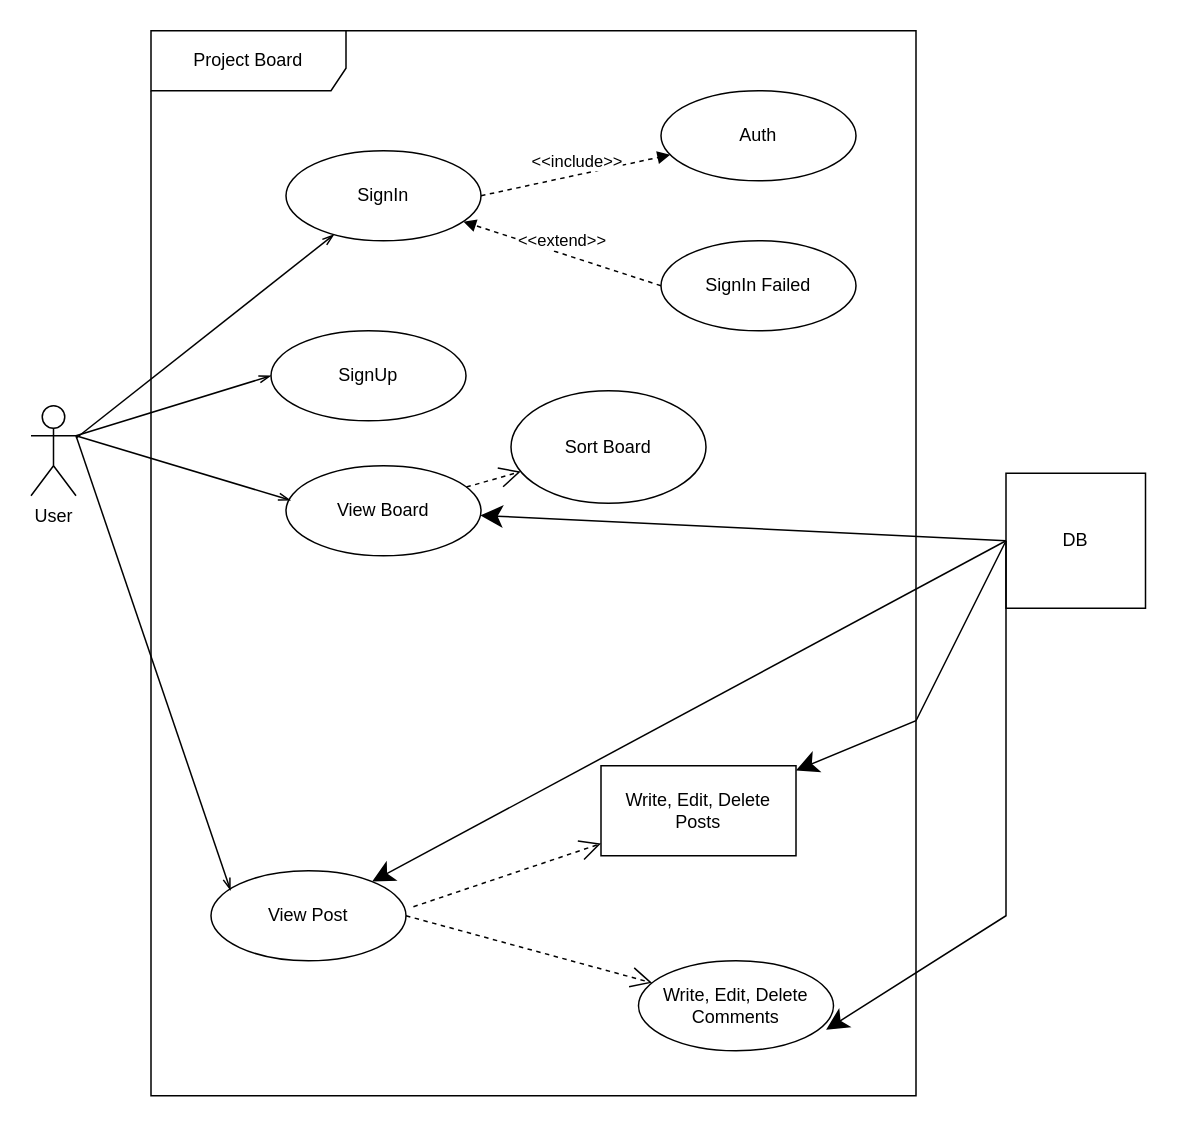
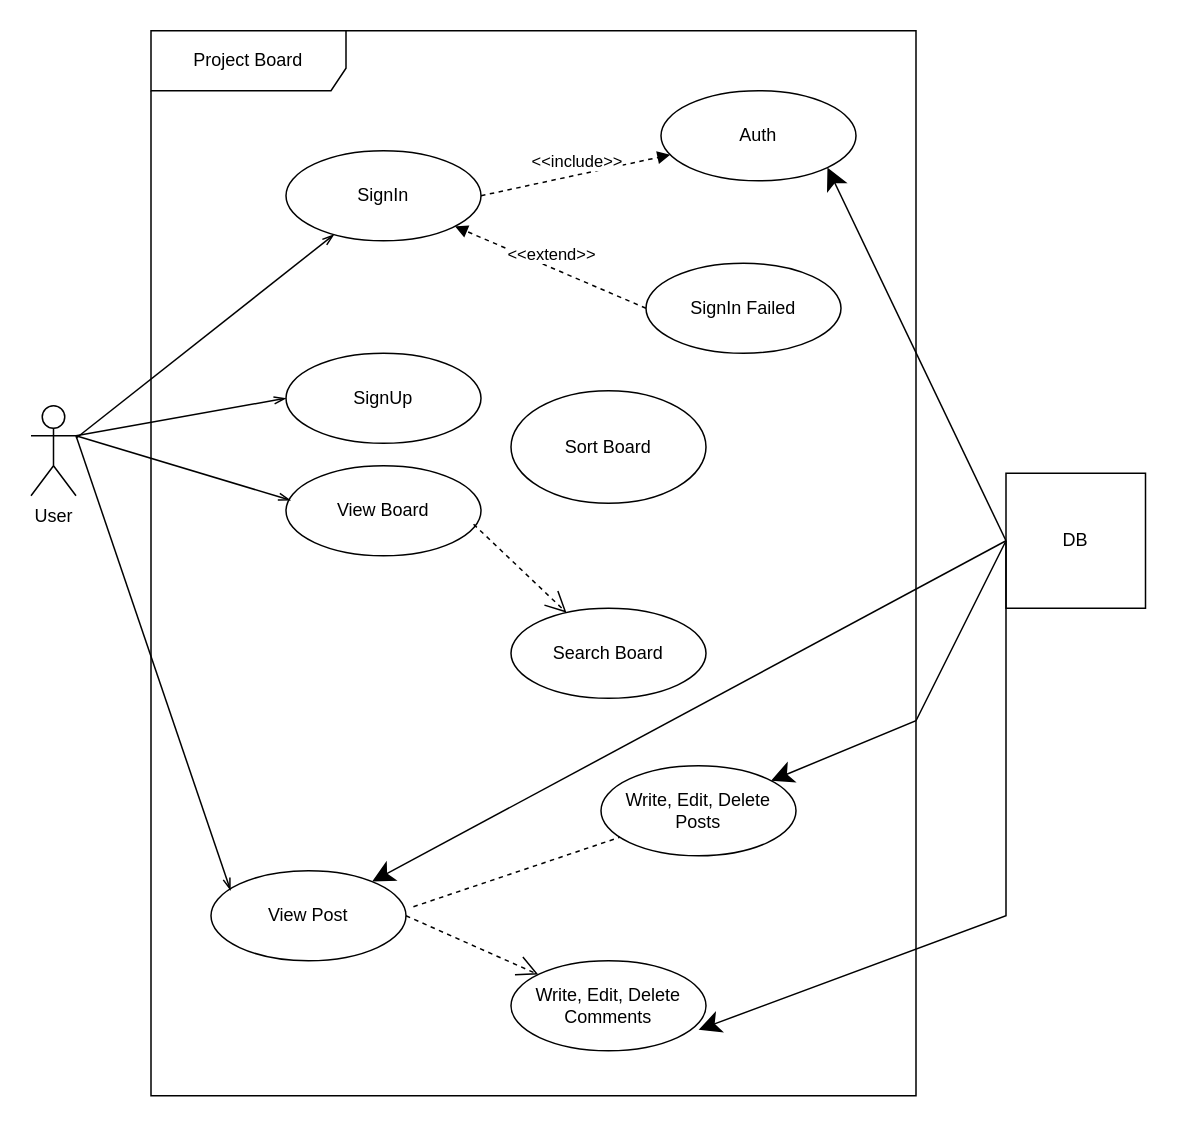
- <mxCell id="13" value="SignIn Failed" style="ellipse;whiteSpace=wrap;html=1;" vertex="1" parent="1"><mxGeometry x="440" y="160" width="130" height="60" as="geometry" /></mxCell>
+ <mxCell id="13" value="SignIn Failed" style="ellipse;whiteSpace=wrap;html=1;" vertex="1" parent="1"><mxGeometry x="430" y="175" width="130" height="60" as="geometry" /></mxCell>
- <mxCell id="5" value="SignUp" style="ellipse;whiteSpace=wrap;html=1;" vertex="1" parent="1"><mxGeometry x="180" y="220" width="130" height="60" as="geometry" /></mxCell>
+ <mxCell id="5" value="SignUp" style="ellipse;whiteSpace=wrap;html=1;" vertex="1" parent="1"><mxGeometry x="190" y="235" width="130" height="60" as="geometry" /></mxCell>
+ <mxCell id="25" value="" style="endArrow=classic;endFill=1;endSize=12;html=1;rounded=0;exitX=0;exitY=0.5;exitDx=0;exitDy=0;entryX=1;entryY=1;entryDx=0;entryDy=0;" edge="1" parent="1" source="24" target="12"><mxGeometry width="160" relative="1" as="geometry"><mxPoint x="310" y="330" as="sourcePoint" /><mxPoint x="470" y="330" as="targetPoint" /></mxGeometry></mxCell>
- <mxCell id="18" value="" style="endArrow=open;endFill=1;endSize=12;html=1;rounded=0;dashed=1;" edge="1" parent="1" source="6" target="16"><mxGeometry width="160" relative="1" as="geometry"><mxPoint x="260" y="435" as="sourcePoint" /><mxPoint x="420" y="435" as="targetPoint" /></mxGeometry></mxCell>
- <mxCell id="26" value="" style="endArrow=classic;endFill=1;endSize=12;html=1;rounded=0;exitX=0;exitY=0.5;exitDx=0;exitDy=0;" edge="1" parent="1" source="24" target="6"><mxGeometry width="160" relative="1" as="geometry"><mxPoint x="649" y="474" as="sourcePoint" /><mxPoint x="530" y="230" as="targetPoint" /></mxGeometry></mxCell>
+ <mxCell id="19" value="" style="endArrow=open;endFill=1;endSize=12;html=1;rounded=0;dashed=1;exitX=0.962;exitY=0.65;exitDx=0;exitDy=0;exitPerimeter=0;" edge="1" parent="1" source="6" target="17"><mxGeometry width="160" relative="1" as="geometry"><mxPoint x="240" y="457" as="sourcePoint" /><mxPoint x="336" y="423" as="targetPoint" /></mxGeometry></mxCell>
+ <mxCell id="17" value="Search Board" style="ellipse;whiteSpace=wrap;html=1;" vertex="1" parent="1"><mxGeometry x="340" y="405" width="130" height="60" as="geometry" /></mxCell>
- <mxCell id="20" value="Write, Edit, Delete Posts" style="whiteSpace=wrap;html=1;rounded=0;" vertex="1" parent="1"><mxGeometry x="400" y="510" width="130" height="60" as="geometry" /></mxCell>
+ <mxCell id="20" value="Write, Edit, Delete Posts" style="ellipse;whiteSpace=wrap;html=1;" vertex="1" parent="1"><mxGeometry x="400" y="510" width="130" height="60" as="geometry" /></mxCell>
- <mxCell id="22" value="" style="endArrow=open;endFill=1;endSize=12;html=1;rounded=0;exitX=1.038;exitY=0.4;exitDx=0;exitDy=0;dashed=1;exitPerimeter=0;" edge="1" parent="1" source="7" target="20"><mxGeometry width="160" relative="1" as="geometry"><mxPoint x="260" y="600" as="sourcePoint" /><mxPoint x="420" y="600" as="targetPoint" /></mxGeometry></mxCell>
+ <mxCell id="22" value="" style="endArrow=none;endFill=1;endSize=12;html=1;rounded=0;exitX=1.038;exitY=0.4;exitDx=0;exitDy=0;dashed=1;exitPerimeter=0;" edge="1" parent="1" source="7" target="20"><mxGeometry width="160" relative="1" as="geometry"><mxPoint x="260" y="600" as="sourcePoint" /><mxPoint x="420" y="600" as="targetPoint" /></mxGeometry></mxCell>
- <mxCell id="21" value="Write, Edit, Delete Comments" style="ellipse;whiteSpace=wrap;html=1;" vertex="1" parent="1"><mxGeometry x="425" y="640" width="130" height="60" as="geometry" /></mxCell>
+ <mxCell id="21" value="Write, Edit, Delete Comments" style="ellipse;whiteSpace=wrap;html=1;" vertex="1" parent="1"><mxGeometry x="340" y="640" width="130" height="60" as="geometry" /></mxCell>
